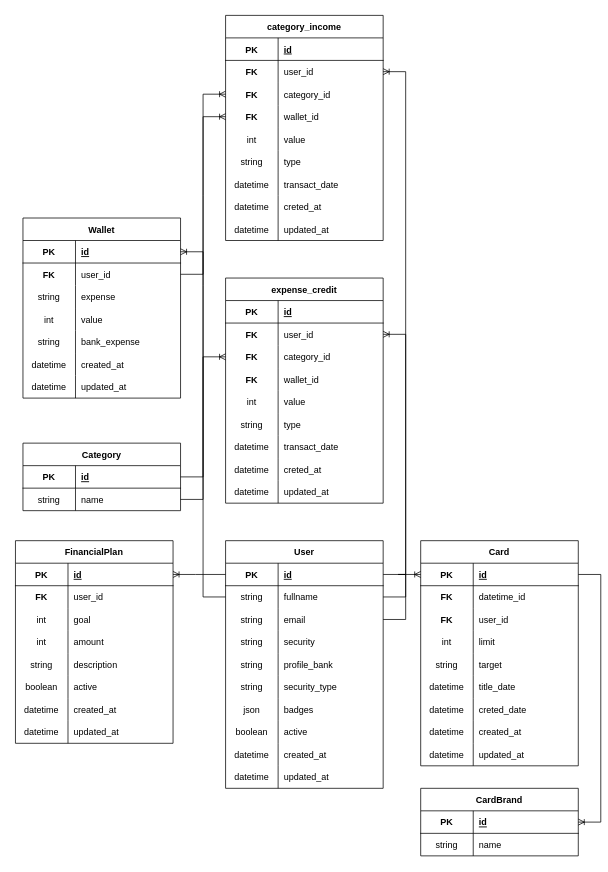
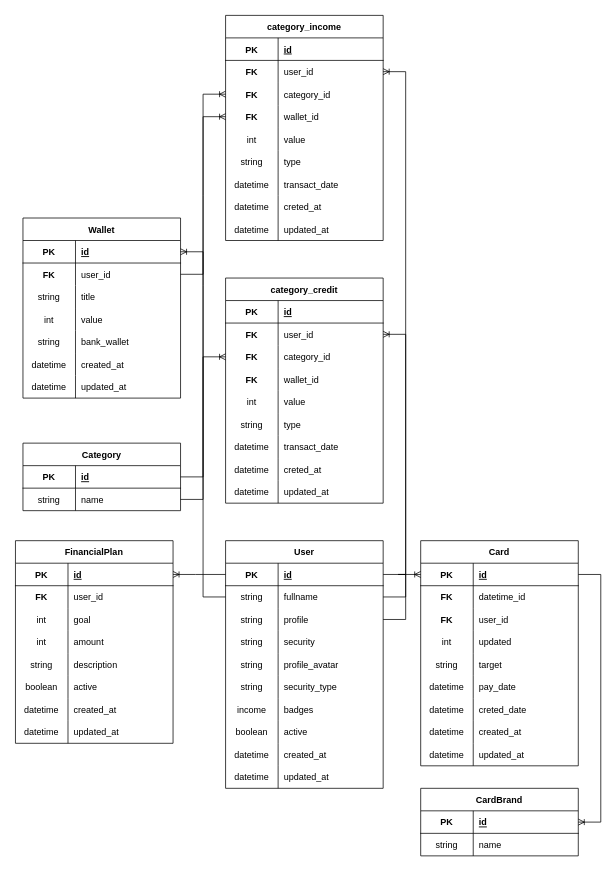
- <mxCell id="154" value="expense_credit" style="shape=table;startSize=30;container=1;collapsible=1;childLayout=tableLayout;fixedRows=1;rowLines=0;fontStyle=1;align=center;resizeLast=1;" vertex="1" parent="1"><mxGeometry x="300" y="370" width="210" height="300" as="geometry" /></mxCell>
+ <mxCell id="154" value="category_credit" style="shape=table;startSize=30;container=1;collapsible=1;childLayout=tableLayout;fixedRows=1;rowLines=0;fontStyle=1;align=center;resizeLast=1;" vertex="1" parent="1"><mxGeometry x="300" y="370" width="210" height="300" as="geometry" /></mxCell>
- <mxCell id="112" value="expense" style="shape=partialRectangle;connectable=0;fillColor=none;top=0;left=0;bottom=0;right=0;align=left;spacingLeft=6;overflow=hidden;" vertex="1" parent="110"><mxGeometry x="70" width="140" height="30" as="geometry"><mxRectangle width="140" height="30" as="alternateBounds" /></mxGeometry></mxCell>
+ <mxCell id="112" value="title" style="shape=partialRectangle;connectable=0;fillColor=none;top=0;left=0;bottom=0;right=0;align=left;spacingLeft=6;overflow=hidden;" vertex="1" parent="110"><mxGeometry x="70" width="140" height="30" as="geometry"><mxRectangle width="140" height="30" as="alternateBounds" /></mxGeometry></mxCell>
- <mxCell id="118" value="bank_expense" style="shape=partialRectangle;connectable=0;fillColor=none;top=0;left=0;bottom=0;right=0;align=left;spacingLeft=6;overflow=hidden;" vertex="1" parent="116"><mxGeometry x="70" width="140" height="30" as="geometry"><mxRectangle width="140" height="30" as="alternateBounds" /></mxGeometry></mxCell>
+ <mxCell id="118" value="bank_wallet" style="shape=partialRectangle;connectable=0;fillColor=none;top=0;left=0;bottom=0;right=0;align=left;spacingLeft=6;overflow=hidden;" vertex="1" parent="116"><mxGeometry x="70" width="140" height="30" as="geometry"><mxRectangle width="140" height="30" as="alternateBounds" /></mxGeometry></mxCell>
- <mxCell id="11" value="email" style="shape=partialRectangle;connectable=0;fillColor=none;top=0;left=0;bottom=0;right=0;align=left;spacingLeft=6;overflow=hidden;" vertex="1" parent="9"><mxGeometry x="70" width="140" height="30" as="geometry"><mxRectangle width="140" height="30" as="alternateBounds" /></mxGeometry></mxCell>
+ <mxCell id="11" value="profile" style="shape=partialRectangle;connectable=0;fillColor=none;top=0;left=0;bottom=0;right=0;align=left;spacingLeft=6;overflow=hidden;" vertex="1" parent="9"><mxGeometry x="70" width="140" height="30" as="geometry"><mxRectangle width="140" height="30" as="alternateBounds" /></mxGeometry></mxCell>
- <mxCell id="52" value="limit" style="shape=partialRectangle;connectable=0;fillColor=none;top=0;left=0;bottom=0;right=0;align=left;spacingLeft=6;overflow=hidden;" vertex="1" parent="50"><mxGeometry x="70" width="140" height="30" as="geometry"><mxRectangle width="140" height="30" as="alternateBounds" /></mxGeometry></mxCell>
+ <mxCell id="52" value="updated" style="shape=partialRectangle;connectable=0;fillColor=none;top=0;left=0;bottom=0;right=0;align=left;spacingLeft=6;overflow=hidden;" vertex="1" parent="50"><mxGeometry x="70" width="140" height="30" as="geometry"><mxRectangle width="140" height="30" as="alternateBounds" /></mxGeometry></mxCell>
- <mxCell id="17" value="profile_bank" style="shape=partialRectangle;connectable=0;fillColor=none;top=0;left=0;bottom=0;right=0;align=left;spacingLeft=6;overflow=hidden;" vertex="1" parent="15"><mxGeometry x="70" width="140" height="30" as="geometry"><mxRectangle width="140" height="30" as="alternateBounds" /></mxGeometry></mxCell>
+ <mxCell id="17" value="profile_avatar" style="shape=partialRectangle;connectable=0;fillColor=none;top=0;left=0;bottom=0;right=0;align=left;spacingLeft=6;overflow=hidden;" vertex="1" parent="15"><mxGeometry x="70" width="140" height="30" as="geometry"><mxRectangle width="140" height="30" as="alternateBounds" /></mxGeometry></mxCell>
- <mxCell id="58" value="title_date" style="shape=partialRectangle;connectable=0;fillColor=none;top=0;left=0;bottom=0;right=0;align=left;spacingLeft=6;overflow=hidden;" vertex="1" parent="56"><mxGeometry x="70" width="140" height="30" as="geometry"><mxRectangle width="140" height="30" as="alternateBounds" /></mxGeometry></mxCell>
+ <mxCell id="58" value="pay_date" style="shape=partialRectangle;connectable=0;fillColor=none;top=0;left=0;bottom=0;right=0;align=left;spacingLeft=6;overflow=hidden;" vertex="1" parent="56"><mxGeometry x="70" width="140" height="30" as="geometry"><mxRectangle width="140" height="30" as="alternateBounds" /></mxGeometry></mxCell>
- <mxCell id="22" value="json" style="shape=partialRectangle;connectable=0;fillColor=none;top=0;left=0;bottom=0;right=0;editable=1;overflow=hidden;" vertex="1" parent="21"><mxGeometry width="70" height="30" as="geometry"><mxRectangle width="70" height="30" as="alternateBounds" /></mxGeometry></mxCell>
+ <mxCell id="22" value="income" style="shape=partialRectangle;connectable=0;fillColor=none;top=0;left=0;bottom=0;right=0;editable=1;overflow=hidden;" vertex="1" parent="21"><mxGeometry width="70" height="30" as="geometry"><mxRectangle width="70" height="30" as="alternateBounds" /></mxGeometry></mxCell>
